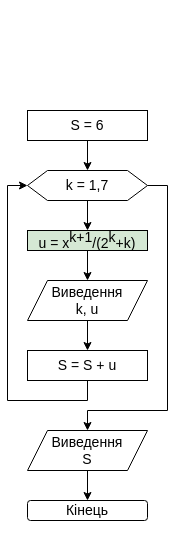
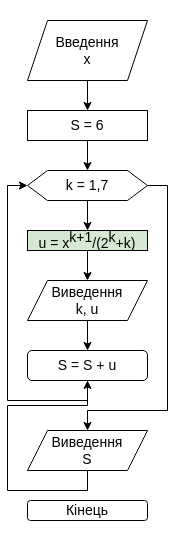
+ <mxCell id="3" value="Введення&lt;br&gt;x" style="shape=parallelogram;perimeter=parallelogramPerimeter;whiteSpace=wrap;html=1;fixedSize=1;fontSize=14;" vertex="1" parent="1"><mxGeometry x="20" y="20" width="120" height="60" as="geometry" /></mxCell>
+ <mxCell id="2" style="edgeStyle=orthogonalEdgeStyle;rounded=0;orthogonalLoop=1;jettySize=auto;html=1;exitX=0.5;exitY=1;exitDx=0;exitDy=0;entryX=0.5;entryY=0;entryDx=0;entryDy=0;fontSize=14;" edge="1" parent="1" source="3" target="5"><mxGeometry relative="1" as="geometry" /></mxCell>
- <mxCell id="14" value="S = S + u" style="rounded=0;whiteSpace=wrap;html=1;fontSize=14;" vertex="1" parent="1"><mxGeometry x="20" y="350" width="120" height="30" as="geometry" /></mxCell>
+ <mxCell id="14" value="S = S + u" style="whiteSpace=wrap;html=1;fontSize=14;rounded=1;" vertex="1" parent="1"><mxGeometry x="20" y="350" width="120" height="30" as="geometry" /></mxCell>
- <mxCell id="15" style="edgeStyle=orthogonalEdgeStyle;rounded=0;orthogonalLoop=1;jettySize=auto;html=1;exitX=0.5;exitY=1;exitDx=0;exitDy=0;entryX=0.5;entryY=0;entryDx=0;entryDy=0;fontSize=14;" edge="1" parent="1" source="16" target="17"><mxGeometry relative="1" as="geometry" /></mxCell>
+ <mxCell id="15" style="edgeStyle=orthogonalEdgeStyle;rounded=0;orthogonalLoop=1;jettySize=auto;html=1;exitX=0.5;exitY=1;exitDx=0;exitDy=0;fontSize=14;" edge="1" parent="1" source="16" target="14"><mxGeometry relative="1" as="geometry" /></mxCell>
